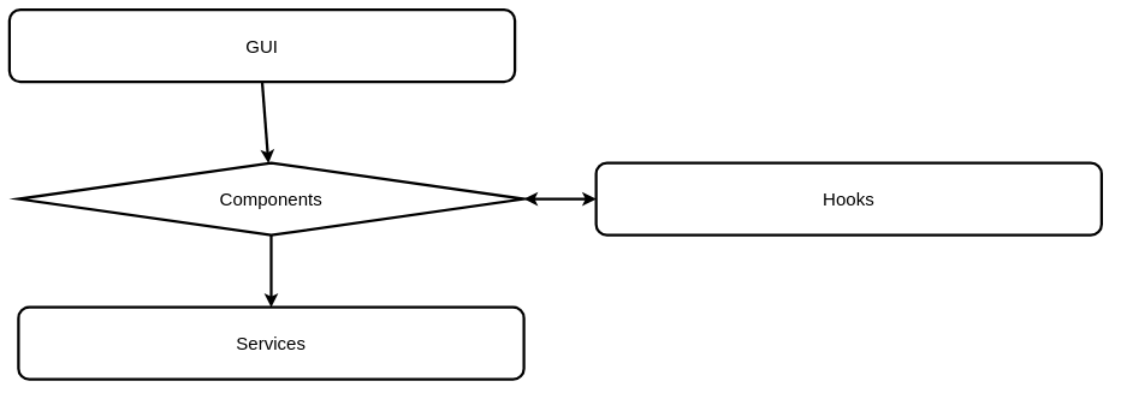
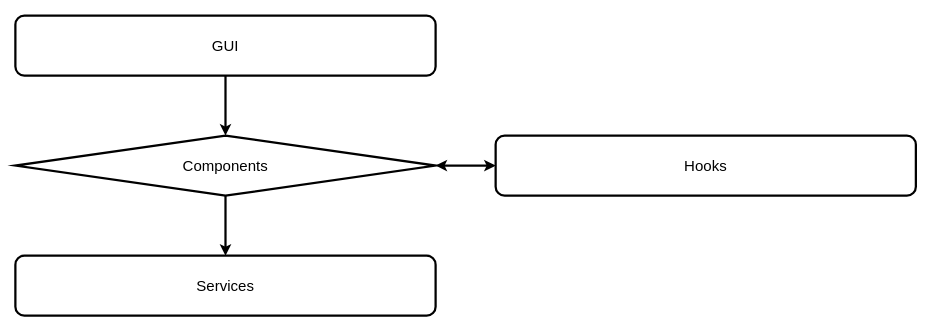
- <mxCell id="2" value="GUI" style="whiteSpace=wrap;html=1;rounded=1;shadow=0;strokeWidth=3;fontSize=20;align=center;fillColor=#FFFFFF;" parent="1" vertex="1"><mxGeometry x="10" y="10" width="560" height="80" as="geometry" /></mxCell>
+ <mxCell id="2" value="GUI" style="whiteSpace=wrap;html=1;rounded=1;shadow=0;strokeWidth=3;fontSize=20;align=center;fillColor=#FFFFFF;" parent="1" vertex="1"><mxGeometry x="20" y="20" width="560" height="80" as="geometry" /></mxCell>
